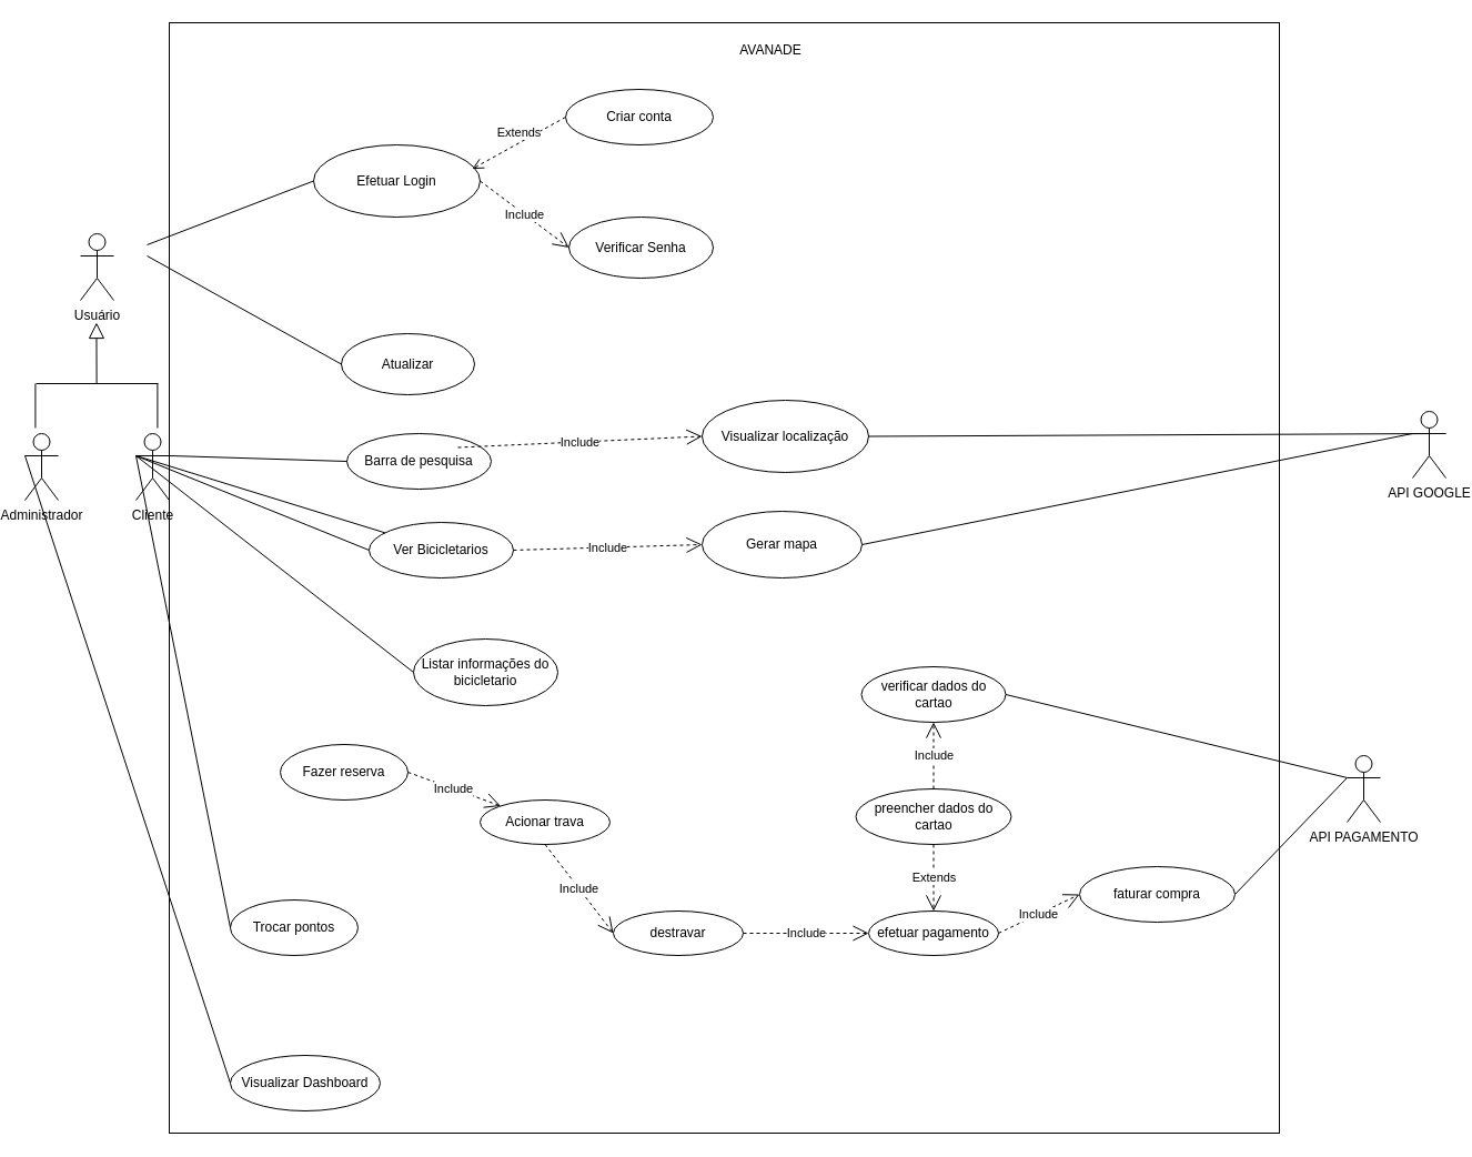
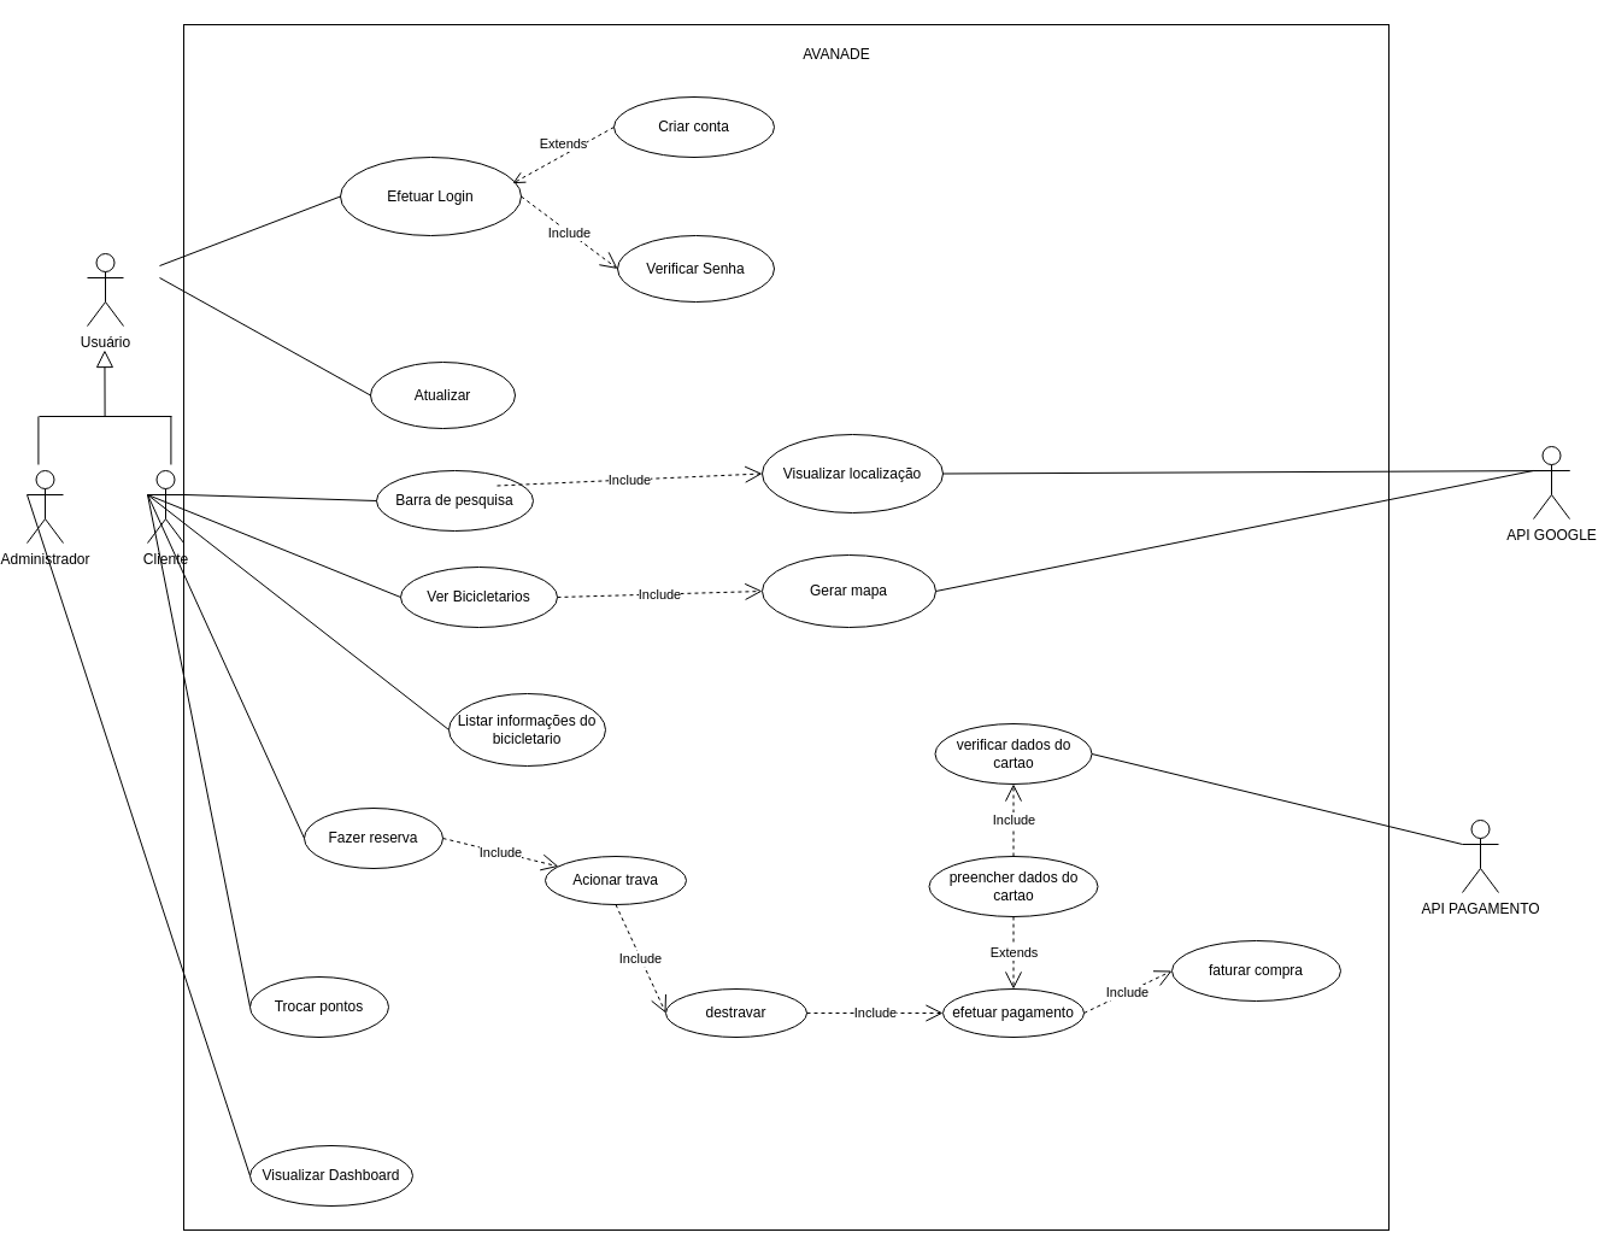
- <mxCell id="35" value="" style="endArrow=none;html=1;rounded=0;exitX=0;exitY=0.333;exitDx=0;exitDy=0;exitPerimeter=0;" parent="1" source="14" target="9" edge="1"><mxGeometry width="50" height="50" relative="1" as="geometry"><mxPoint x="980" y="460" as="sourcePoint" /><mxPoint x="665" y="495" as="targetPoint" /></mxGeometry></mxCell>
+ <mxCell id="35" value="" style="endArrow=none;html=1;rounded=0;exitX=0;exitY=0.333;exitDx=0;exitDy=0;entryX=0;entryY=0.5;entryDx=0;entryDy=0;exitPerimeter=0;" parent="1" source="14" target="34" edge="1"><mxGeometry width="50" height="50" relative="1" as="geometry"><mxPoint x="980" y="460" as="sourcePoint" /><mxPoint x="665" y="495" as="targetPoint" /></mxGeometry></mxCell>
- <mxCell id="37" value="Acionar trava" style="ellipse;whiteSpace=wrap;html=1;" parent="1" vertex="1"><mxGeometry x="430" y="720" width="117" height="40" as="geometry" /></mxCell>
+ <mxCell id="37" value="Acionar trava" style="ellipse;whiteSpace=wrap;html=1;" parent="1" vertex="1"><mxGeometry x="450" y="710" width="117" height="40" as="geometry" /></mxCell>
- <mxCell id="50" value="" style="endArrow=none;html=1;rounded=0;entryX=1;entryY=0.5;entryDx=0;entryDy=0;exitX=0;exitY=0.333;exitDx=0;exitDy=0;exitPerimeter=0;" parent="1" source="49" target="48" edge="1"><mxGeometry width="50" height="50" relative="1" as="geometry"><mxPoint x="1221" y="710" as="sourcePoint" /><mxPoint x="913.5" y="635" as="targetPoint" /></mxGeometry></mxCell>
